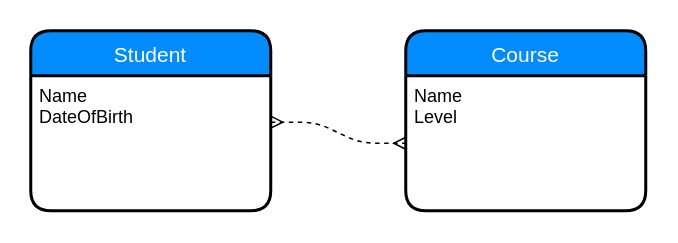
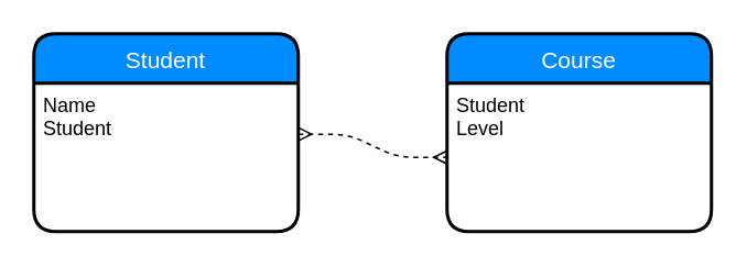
- <mxCell id="3" value="Name&#10;DateOfBirth&#10;&#10;" style="align=left;strokeColor=none;fillColor=none;spacingLeft=4;fontSize=12;verticalAlign=top;resizable=0;rotatable=0;part=1;" vertex="1" parent="2"><mxGeometry y="30" width="160" height="90" as="geometry" /></mxCell>
+ <mxCell id="3" value="Name&#10;Student&#10;&#10;" style="align=left;strokeColor=none;fillColor=none;spacingLeft=4;fontSize=12;verticalAlign=top;resizable=0;rotatable=0;part=1;" vertex="1" parent="2"><mxGeometry y="30" width="160" height="90" as="geometry" /></mxCell>
- <mxCell id="5" value="Name&#10;Level&#10;&#10;" style="align=left;strokeColor=none;fillColor=none;spacingLeft=4;fontSize=12;verticalAlign=top;resizable=0;rotatable=0;part=1;" vertex="1" parent="4"><mxGeometry y="30" width="160" height="90" as="geometry" /></mxCell>
+ <mxCell id="5" value="Student&#10;Level&#10;&#10;" style="align=left;strokeColor=none;fillColor=none;spacingLeft=4;fontSize=12;verticalAlign=top;resizable=0;rotatable=0;part=1;" vertex="1" parent="4"><mxGeometry y="30" width="160" height="90" as="geometry" /></mxCell>
